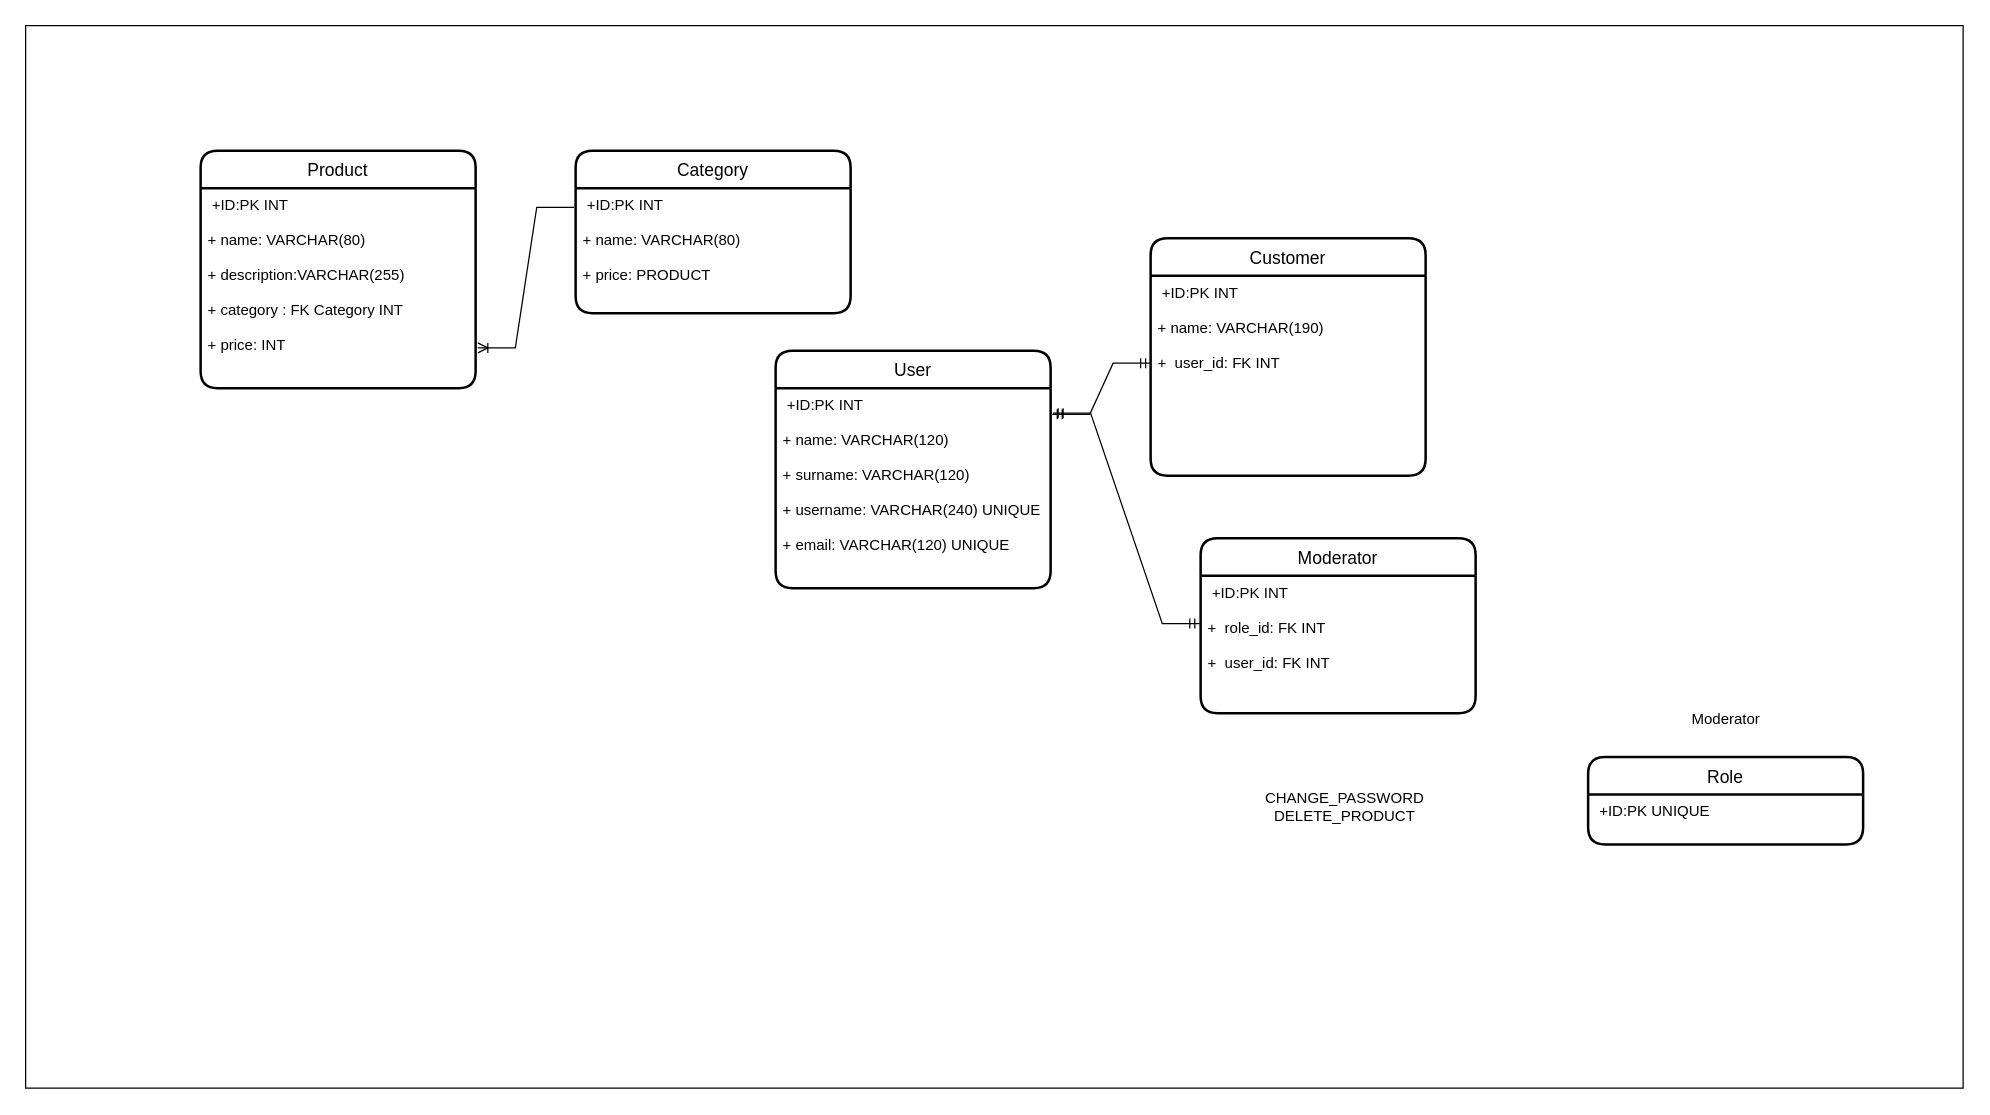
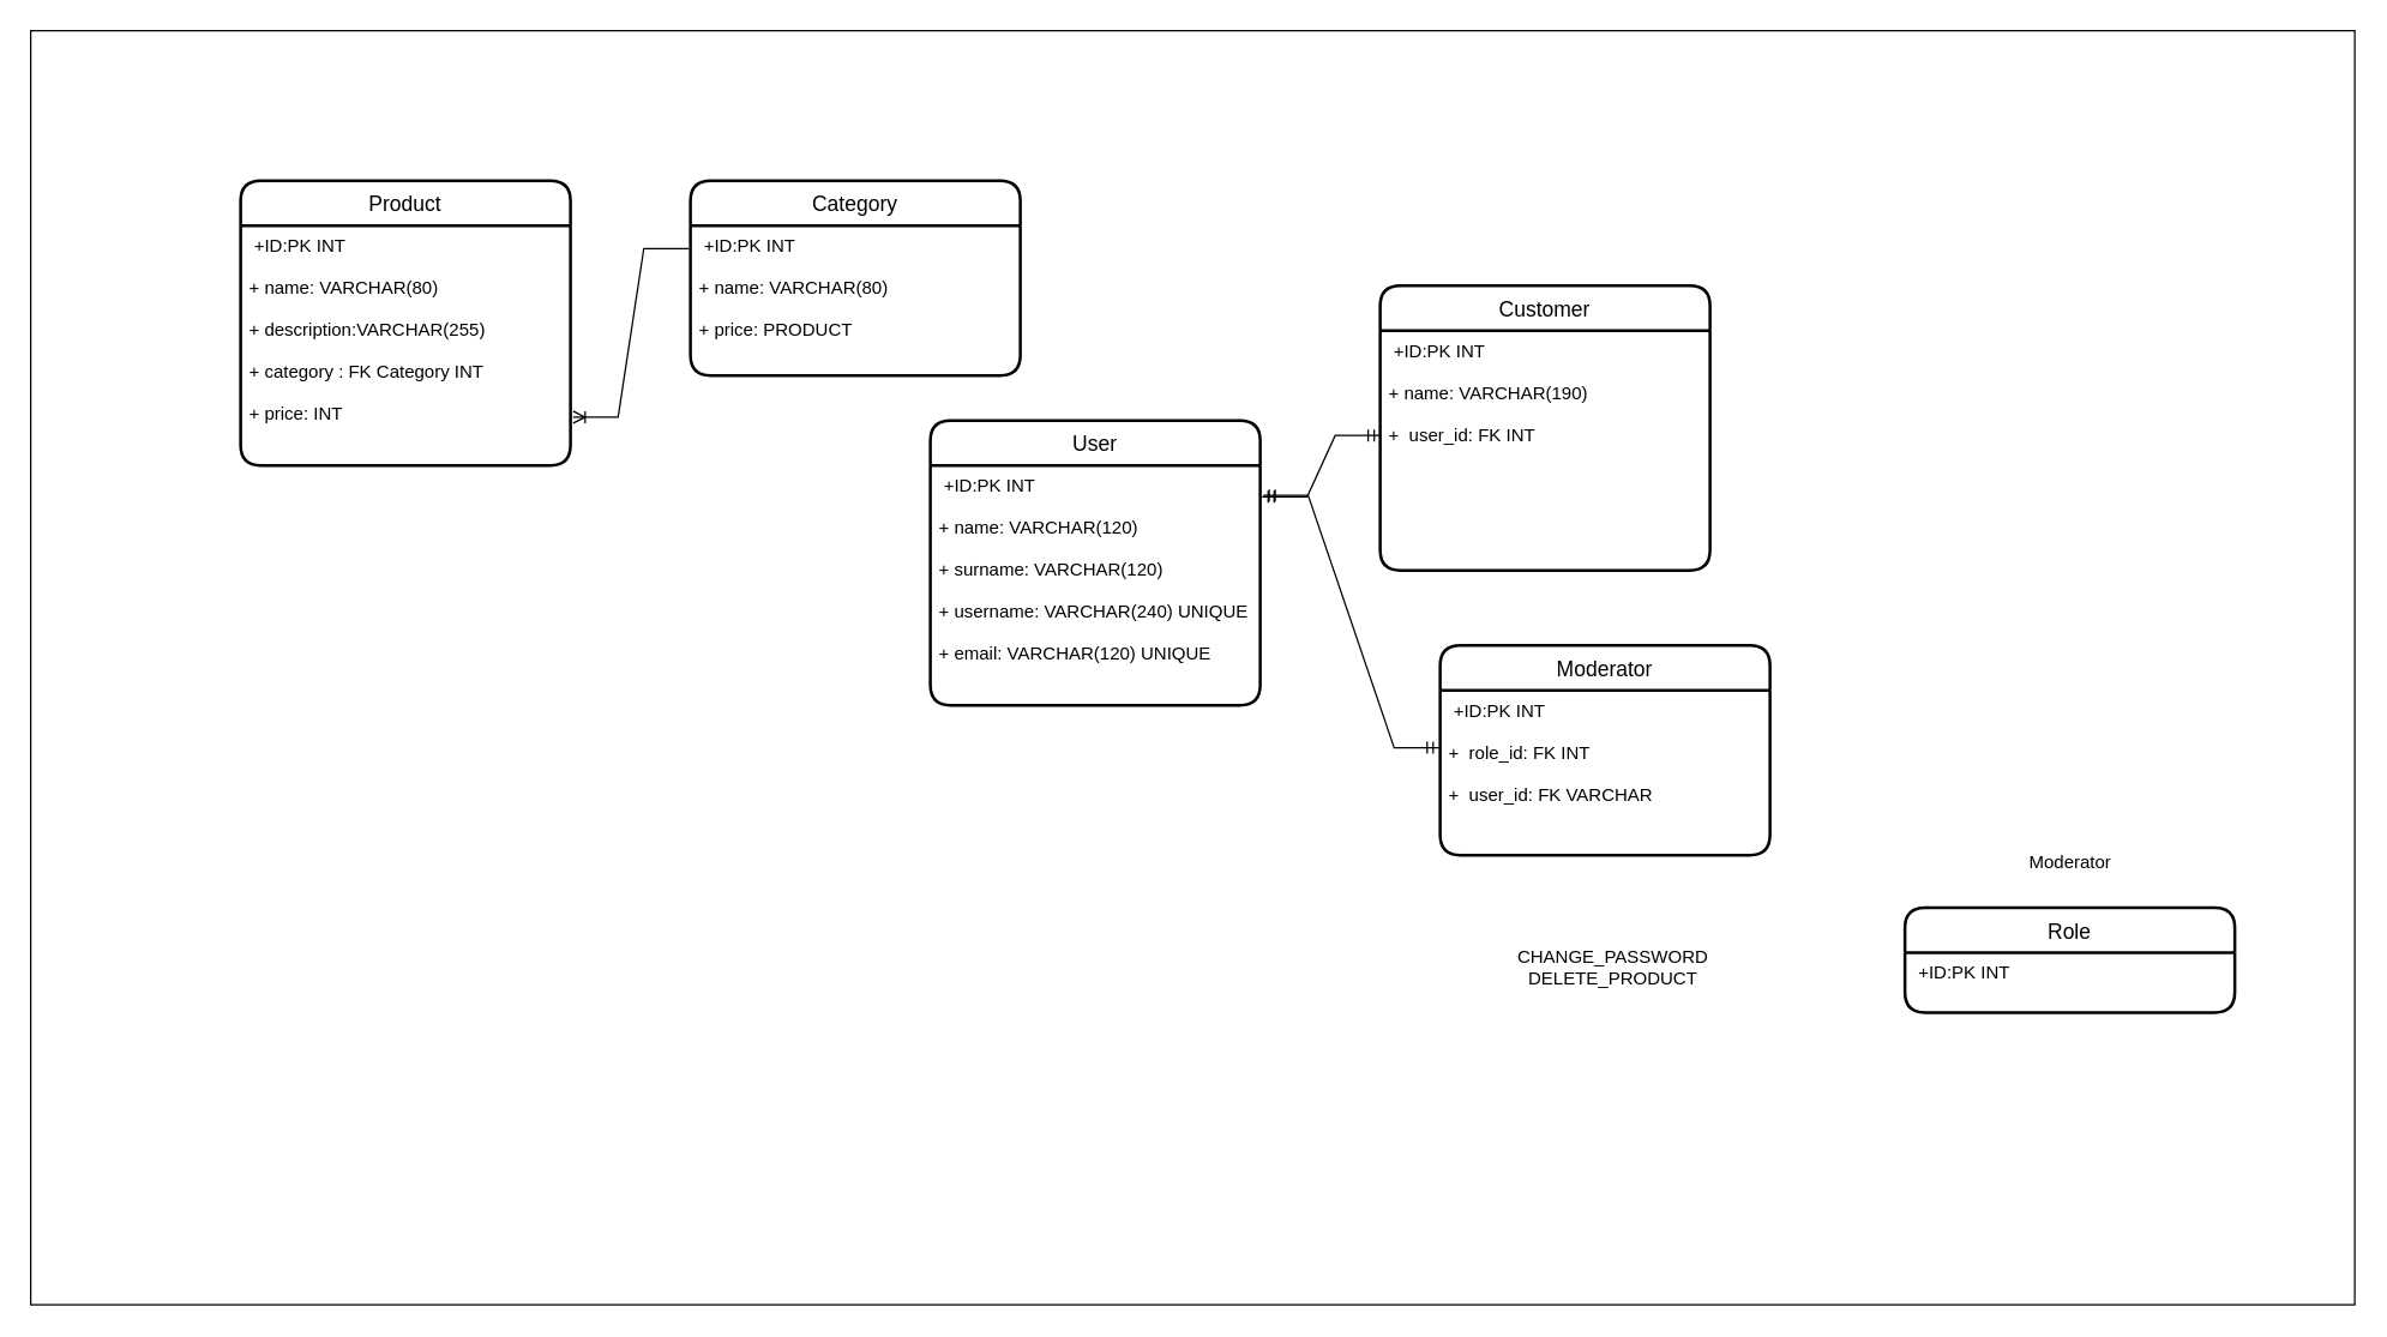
- <mxCell id="16" value=" +ID:PK INT&#10;&#10;+  role_id: FK INT&#10;&#10;+  user_id: FK INT" style="align=left;strokeColor=none;fillColor=none;spacingLeft=4;fontSize=12;verticalAlign=top;resizable=0;rotatable=0;part=1;" vertex="1" parent="15"><mxGeometry y="30" width="220" height="110" as="geometry" /></mxCell>
+ <mxCell id="16" value=" +ID:PK INT&#10;&#10;+  role_id: FK INT&#10;&#10;+  user_id: FK VARCHAR" style="align=left;strokeColor=none;fillColor=none;spacingLeft=4;fontSize=12;verticalAlign=top;resizable=0;rotatable=0;part=1;" vertex="1" parent="15"><mxGeometry y="30" width="220" height="110" as="geometry" /></mxCell>
- <mxCell id="14" value=" +ID:PK UNIQUE&#10;" style="align=left;strokeColor=none;fillColor=none;spacingLeft=4;fontSize=12;verticalAlign=top;resizable=0;rotatable=0;part=1;" vertex="1" parent="13"><mxGeometry y="30" width="220" height="40" as="geometry" /></mxCell>
+ <mxCell id="14" value=" +ID:PK INT&#10;" style="align=left;strokeColor=none;fillColor=none;spacingLeft=4;fontSize=12;verticalAlign=top;resizable=0;rotatable=0;part=1;" vertex="1" parent="13"><mxGeometry y="30" width="220" height="40" as="geometry" /></mxCell>
